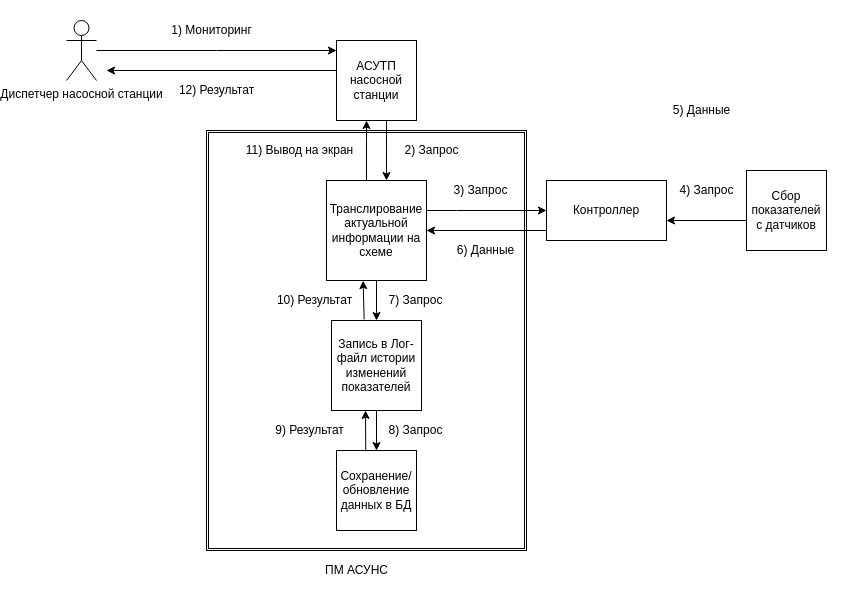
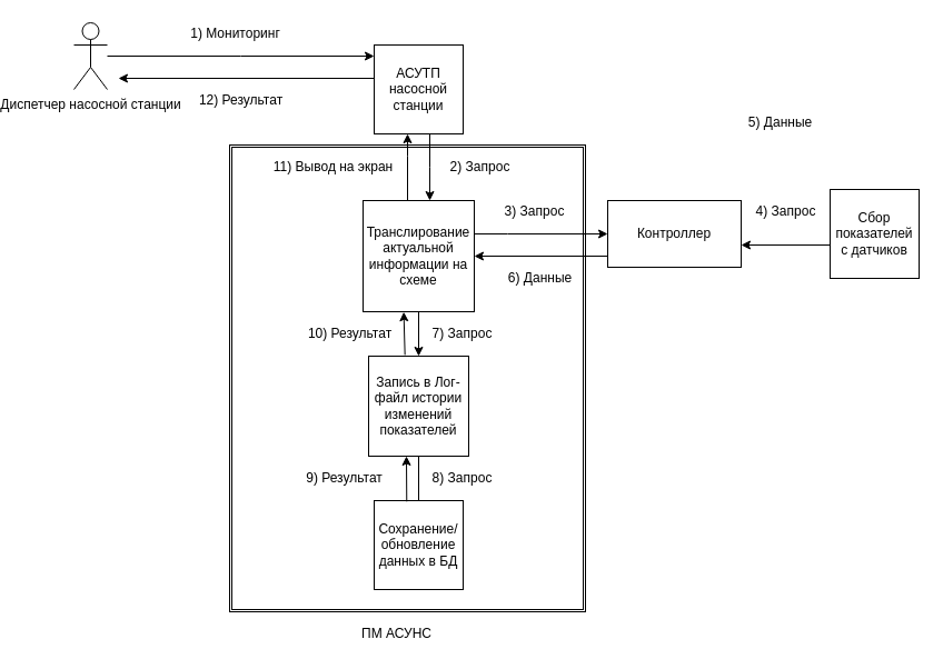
- <mxCell id="10" value="" style="edgeStyle=orthogonalEdgeStyle;rounded=0;orthogonalLoop=1;jettySize=auto;html=1;" edge="1" parent="1" source="11" target="12"><mxGeometry relative="1" as="geometry" /></mxCell>
+ <mxCell id="10" value="" style="edgeStyle=orthogonalEdgeStyle;rounded=0;orthogonalLoop=1;jettySize=auto;html=1;endArrow=none;" edge="1" parent="1" source="11" target="12"><mxGeometry relative="1" as="geometry" /></mxCell>
